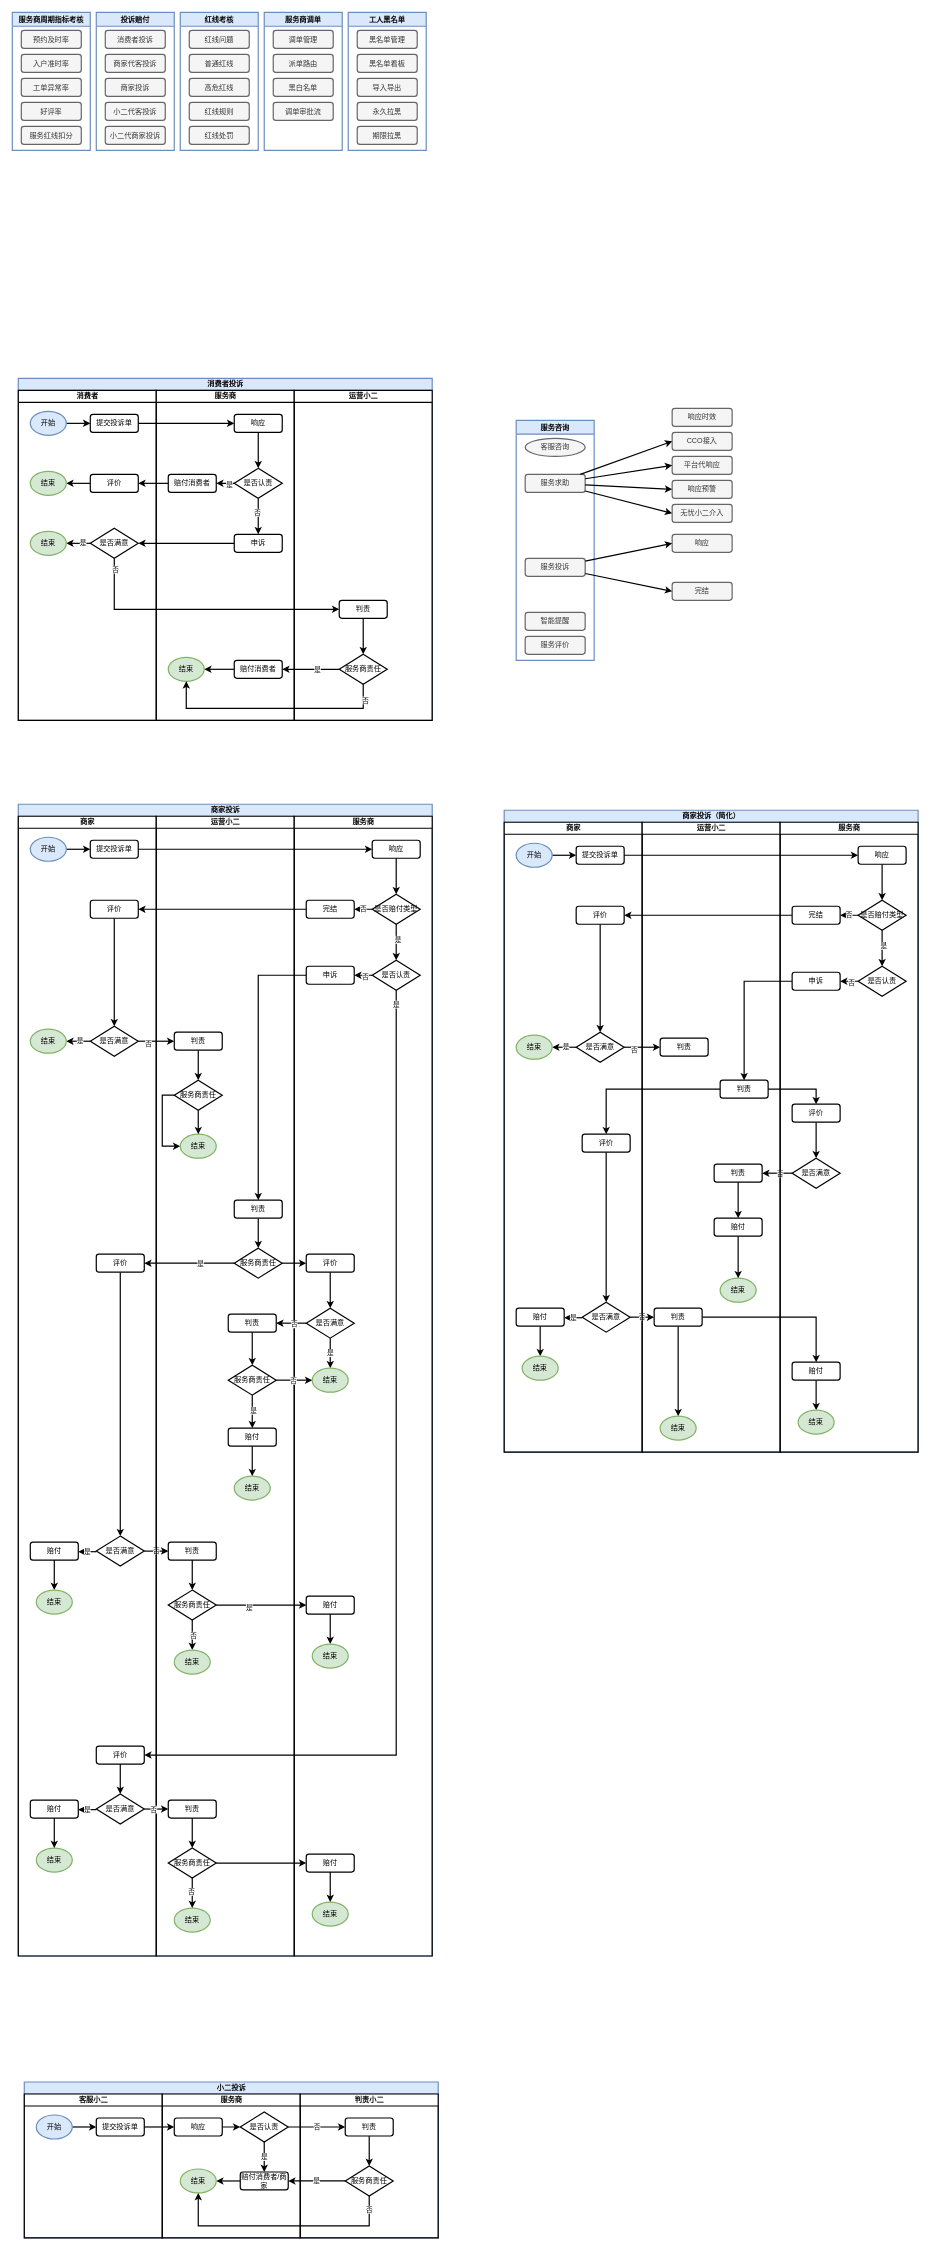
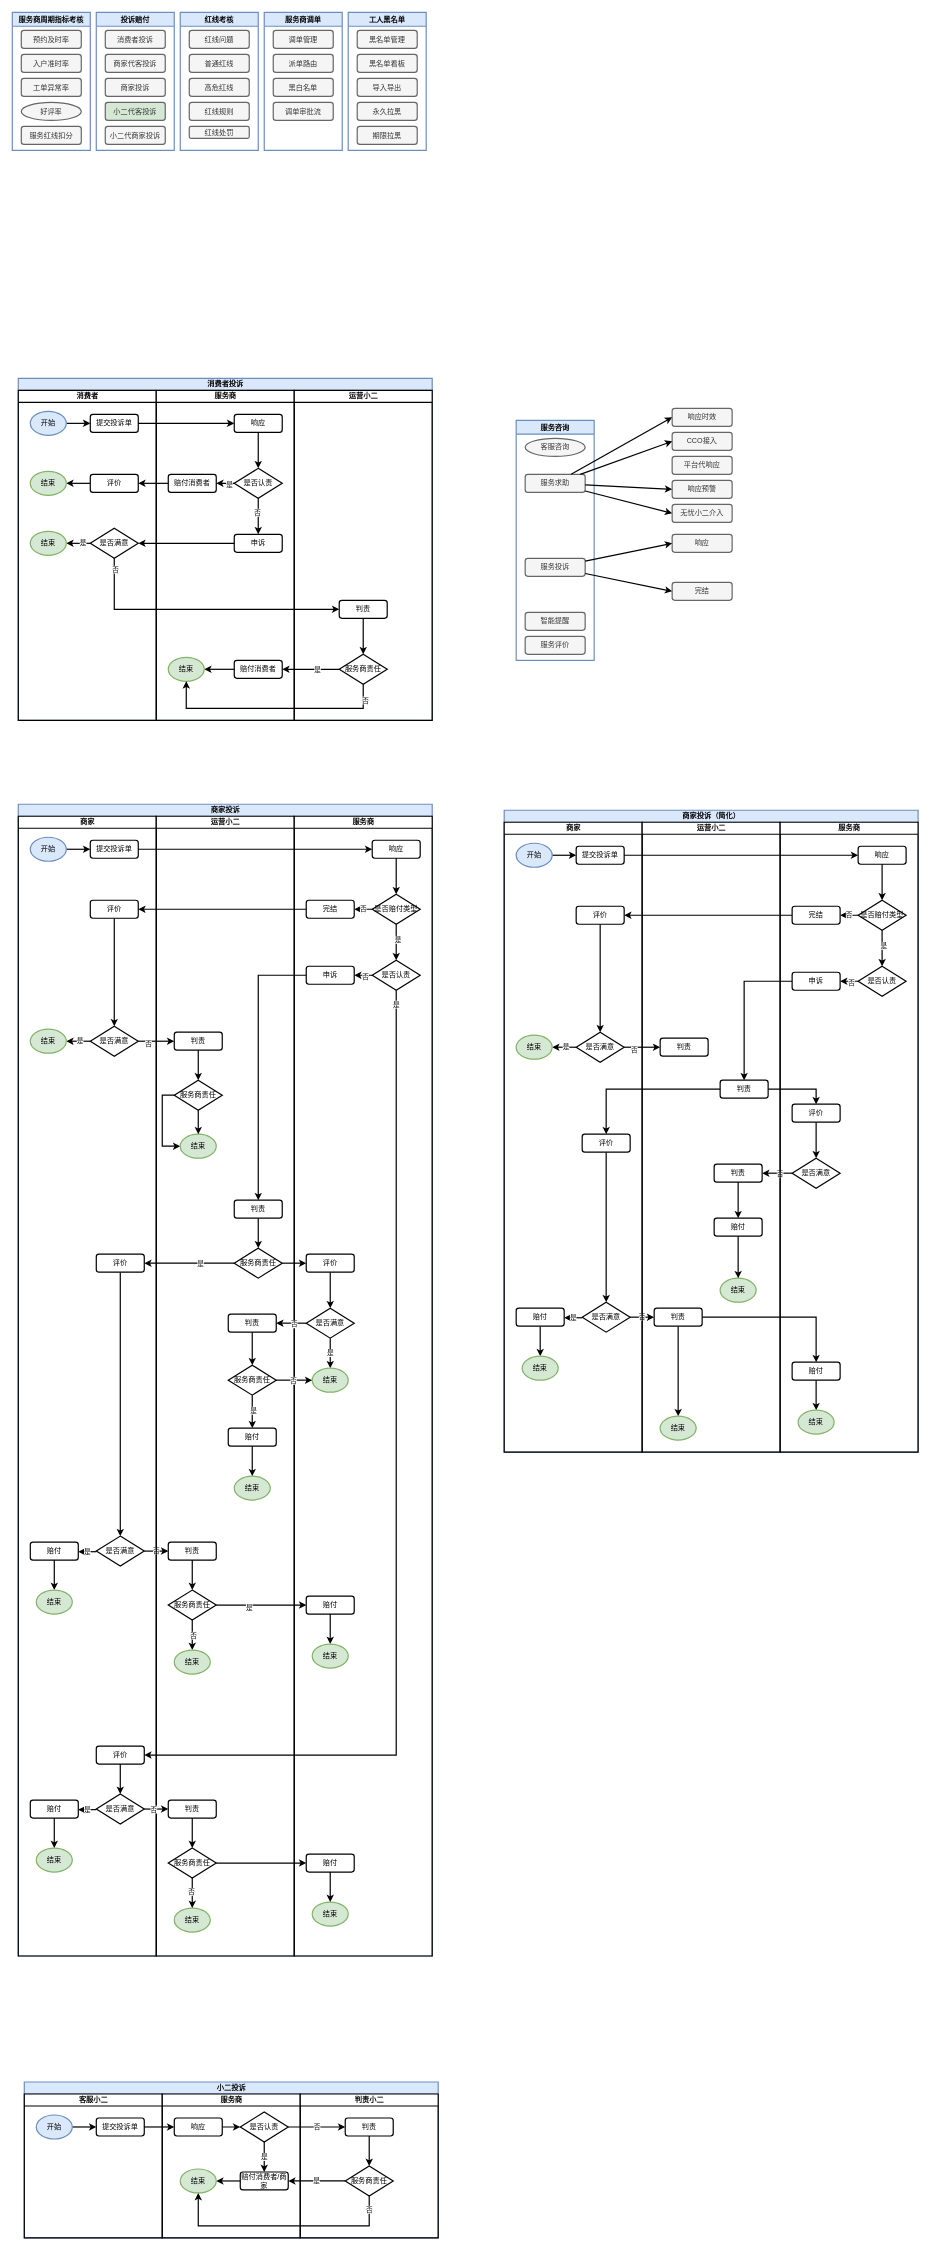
- <mxCell id="6" value="好评率" style="rounded=1;whiteSpace=wrap;html=1;strokeWidth=2;fillColor=#f5f5f5;strokeColor=#666666;fontColor=#333333;" parent="2" vertex="1"><mxGeometry x="15" y="150" width="100" height="30" as="geometry" /></mxCell>
+ <mxCell id="6" value="好评率" style="ellipse;whiteSpace=wrap;html=1;strokeWidth=2;fillColor=#f5f5f5;strokeColor=#666666;fontColor=#333333;" parent="2" vertex="1"><mxGeometry x="15" y="150" width="100" height="30" as="geometry" /></mxCell>
- <mxCell id="23" value="小二代客投诉" style="rounded=1;whiteSpace=wrap;html=1;strokeWidth=2;fillColor=#f5f5f5;strokeColor=#666666;fontColor=#333333;" parent="19" vertex="1"><mxGeometry x="15" y="150" width="100" height="30" as="geometry" /></mxCell>
+ <mxCell id="23" value="小二代客投诉" style="rounded=1;whiteSpace=wrap;html=1;strokeWidth=2;fillColor=#d5e8d4;strokeColor=#666666;fontColor=#333333;" parent="19" vertex="1"><mxGeometry x="15" y="150" width="100" height="30" as="geometry" /></mxCell>
- <mxCell id="30" value="红线处罚" style="rounded=1;whiteSpace=wrap;html=1;strokeWidth=2;fillColor=#f5f5f5;strokeColor=#666666;fontColor=#333333;" parent="25" vertex="1"><mxGeometry x="15" y="190" width="100" height="30" as="geometry" /></mxCell>
+ <mxCell id="30" value="红线处罚" style="rounded=1;whiteSpace=wrap;html=1;strokeWidth=2;fillColor=#f5f5f5;strokeColor=#666666;fontColor=#333333;" parent="25" vertex="1"><mxGeometry x="15" y="190" width="100" height="20" as="geometry" /></mxCell>
+ <mxCell id="258" style="rounded=0;orthogonalLoop=1;jettySize=auto;html=1;entryX=0;entryY=0.5;entryDx=0;entryDy=0;strokeWidth=2;" edge="1" parent="1" source="249" target="253"><mxGeometry relative="1" as="geometry" /></mxCell>
- <mxCell id="260" style="edgeStyle=none;rounded=0;orthogonalLoop=1;jettySize=auto;html=1;entryX=0;entryY=0.5;entryDx=0;entryDy=0;strokeWidth=2;" edge="1" parent="1" source="249" target="255"><mxGeometry relative="1" as="geometry" /></mxCell>
